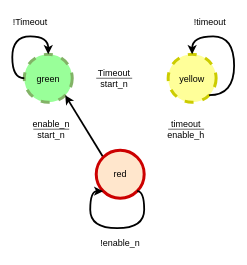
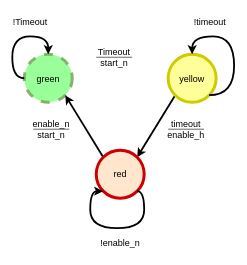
- <mxCell id="10" value="Timeout&lt;br style=&quot;font-size: 15px;&quot;&gt;start_n" style="text;html=1;strokeColor=none;fillColor=none;align=center;verticalAlign=middle;whiteSpace=wrap;rounded=0;fontSize=15;" vertex="1" parent="1"><mxGeometry x="160" y="115" width="60" height="30" as="geometry" /></mxCell>
+ <mxCell id="10" value="Timeout&lt;br style=&quot;font-size: 15px;&quot;&gt;start_n" style="text;html=1;strokeColor=none;fillColor=none;align=center;verticalAlign=middle;whiteSpace=wrap;rounded=0;fontSize=15;" vertex="1" parent="1"><mxGeometry x="160" y="80" width="60" height="30" as="geometry" /></mxCell>
- <mxCell id="4" value="yellow" style="ellipse;whiteSpace=wrap;html=1;fillColor=#FFFF99;strokeColor=#CCCC00;strokeWidth=5;fontSize=15;dashed=1;" vertex="1" parent="1"><mxGeometry x="280" y="90" width="80" height="80" as="geometry" /></mxCell>
+ <mxCell id="4" value="yellow" style="ellipse;whiteSpace=wrap;html=1;fillColor=#FFFF99;strokeColor=#CCCC00;strokeWidth=5;fontSize=15;" vertex="1" parent="1"><mxGeometry x="280" y="90" width="80" height="80" as="geometry" /></mxCell>
+ <mxCell id="3" style="rounded=0;orthogonalLoop=1;jettySize=auto;html=1;exitX=0;exitY=1;exitDx=0;exitDy=0;entryX=1;entryY=0;entryDx=0;entryDy=0;strokeWidth=3;fontSize=15;" edge="1" parent="1" source="4" target="6"><mxGeometry relative="1" as="geometry" /></mxCell>
